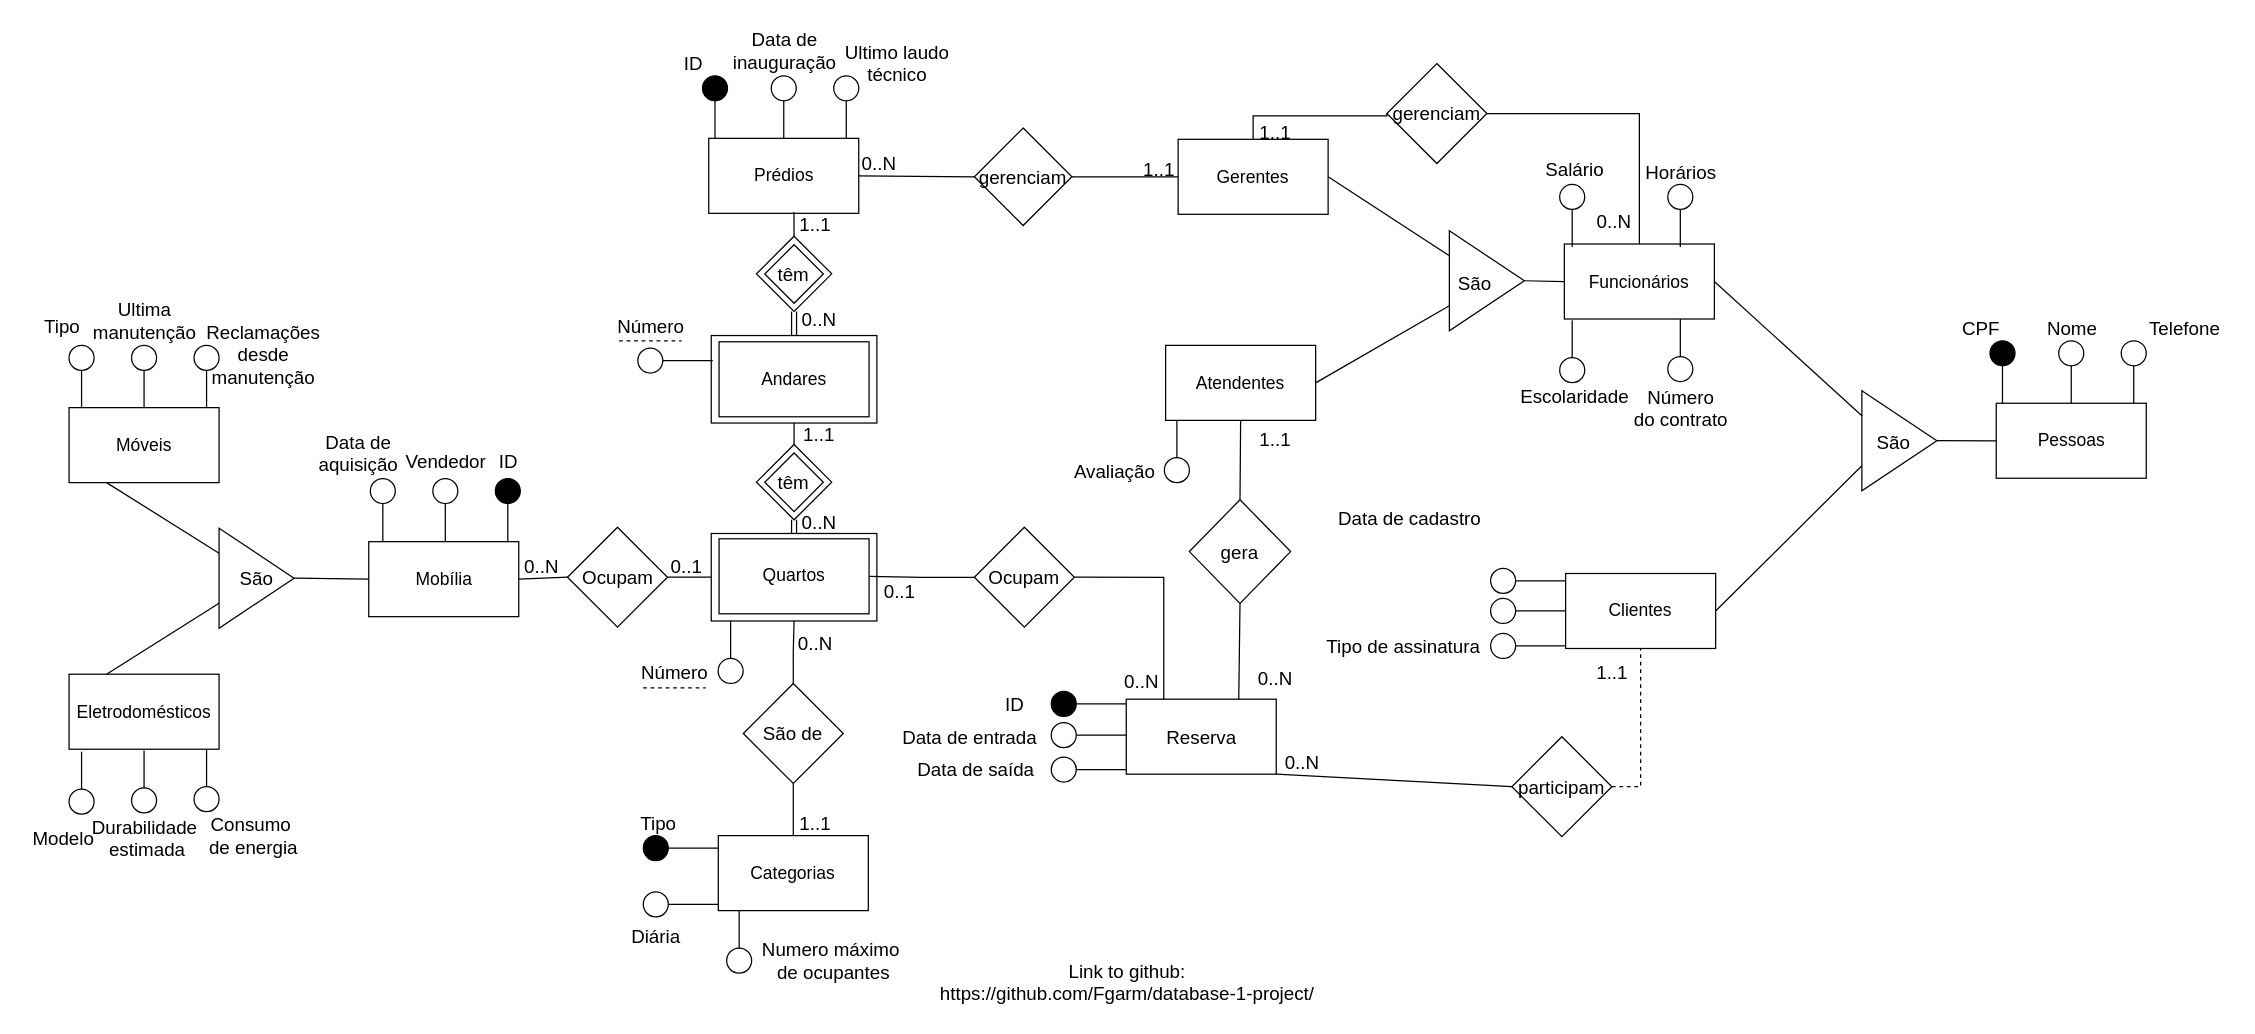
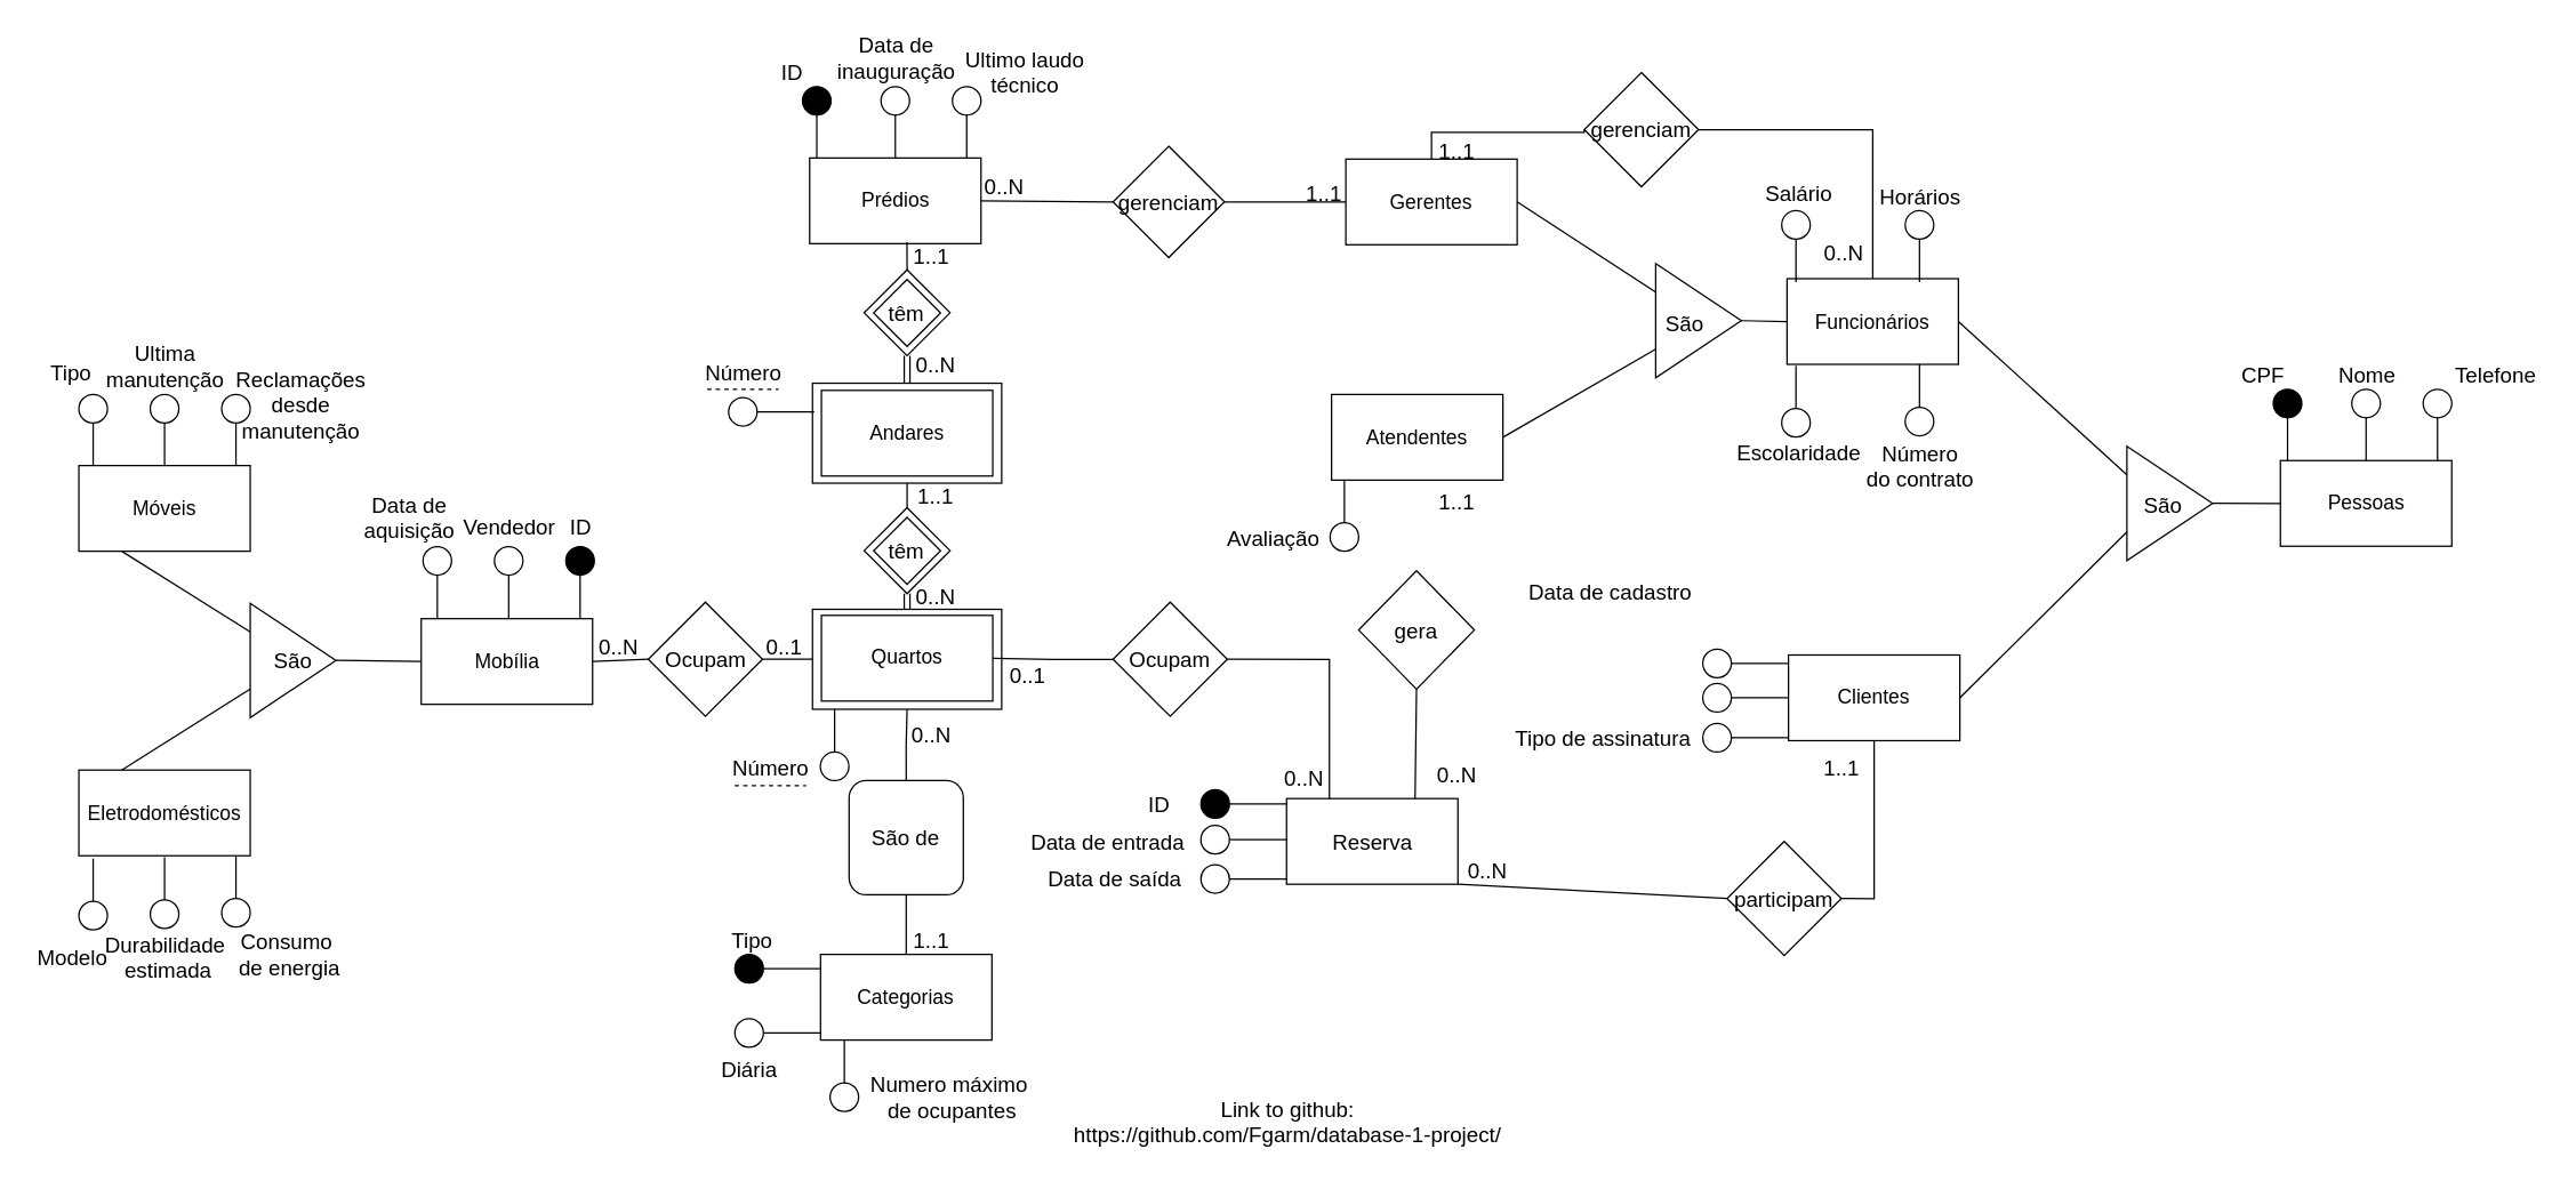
- <mxCell id="89" style="edgeStyle=none;rounded=0;orthogonalLoop=1;jettySize=auto;html=1;exitX=0.5;exitY=0;exitDx=0;exitDy=0;entryX=0.5;entryY=1;entryDx=0;entryDy=0;endArrow=none;endFill=0;" edge="1" parent="1" source="90" target="12"><mxGeometry relative="1" as="geometry" /></mxCell>
- <mxCell id="164" style="edgeStyle=orthogonalEdgeStyle;rounded=0;orthogonalLoop=1;jettySize=auto;html=1;exitX=1;exitY=0.5;exitDx=0;exitDy=0;entryX=0.5;entryY=1;entryDx=0;entryDy=0;fontSize=15;endArrow=none;endFill=0;dashed=1;" edge="1" parent="1" source="165" target="17"><mxGeometry relative="1" as="geometry"><mxPoint x="1252" y="700.39" as="targetPoint" /></mxGeometry></mxCell>
+ <mxCell id="164" style="edgeStyle=orthogonalEdgeStyle;rounded=0;orthogonalLoop=1;jettySize=auto;html=1;exitX=1;exitY=0.5;exitDx=0;exitDy=0;entryX=0.5;entryY=1;entryDx=0;entryDy=0;fontSize=15;endArrow=none;endFill=0;" edge="1" parent="1" source="165" target="17"><mxGeometry relative="1" as="geometry"><mxPoint x="1252" y="700.39" as="targetPoint" /></mxGeometry></mxCell>
- <mxCell id="157" value="&lt;font style=&quot;font-size: 15px;&quot;&gt;São de&lt;/font&gt;" style="rhombus;whiteSpace=wrap;html=1;" vertex="1" parent="1"><mxGeometry x="594.14" y="546.19" width="80" height="80" as="geometry" /></mxCell>
+ <mxCell id="157" value="&lt;font style=&quot;font-size: 15px;&quot;&gt;São de&lt;/font&gt;" style="whiteSpace=wrap;html=1;rounded=1;" vertex="1" parent="1"><mxGeometry x="594.14" y="546.19" width="80" height="80" as="geometry" /></mxCell>
